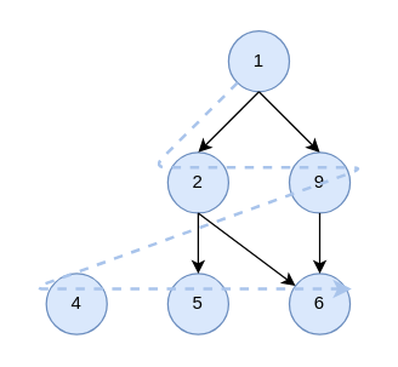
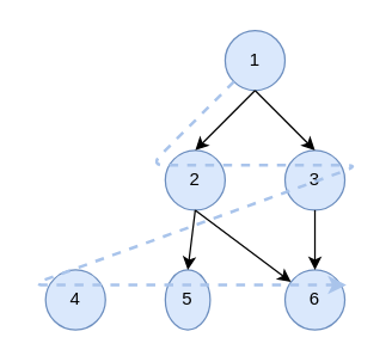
- <mxCell id="4" value="9" style="ellipse;whiteSpace=wrap;html=1;aspect=fixed;shadow=0;fillColor=#dae8fc;strokeColor=#6c8ebf;" vertex="1" parent="1"><mxGeometry x="190" y="100" width="40" height="40" as="geometry" /></mxCell>
+ <mxCell id="4" value="3" style="ellipse;whiteSpace=wrap;html=1;aspect=fixed;shadow=0;fillColor=#dae8fc;strokeColor=#6c8ebf;" vertex="1" parent="1"><mxGeometry x="190" y="100" width="40" height="40" as="geometry" /></mxCell>
- <mxCell id="6" value="5" style="ellipse;whiteSpace=wrap;html=1;aspect=fixed;shadow=0;fillColor=#dae8fc;strokeColor=#6c8ebf;" vertex="1" parent="1"><mxGeometry x="110" y="180" width="40" height="40" as="geometry" /></mxCell>
+ <mxCell id="6" value="5" style="ellipse;whiteSpace=wrap;html=1;aspect=fixed;shadow=0;fillColor=#dae8fc;strokeColor=#6c8ebf;" vertex="1" parent="1"><mxGeometry x="110" y="180" width="30" height="40" as="geometry" /></mxCell>
